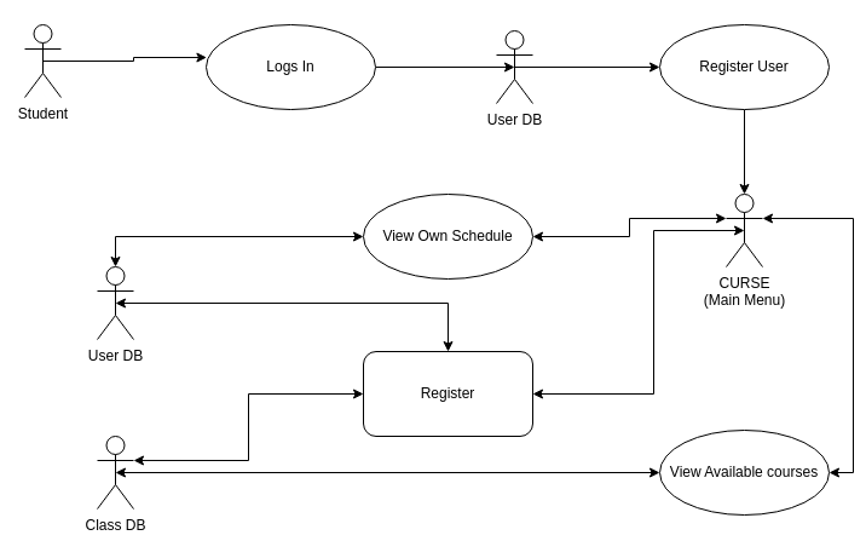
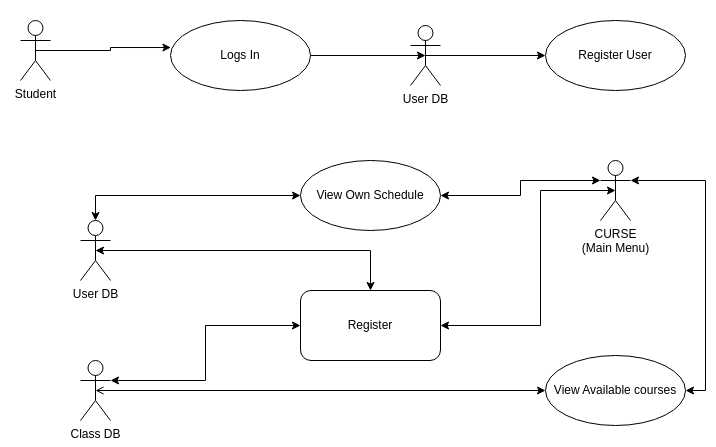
- <mxCell id="8" style="edgeStyle=orthogonalEdgeStyle;rounded=0;orthogonalLoop=1;jettySize=auto;html=1;exitX=0.5;exitY=1;exitDx=0;exitDy=0;entryX=0.5;entryY=0;entryDx=0;entryDy=0;entryPerimeter=0;" edge="1" parent="1" source="9" target="12"><mxGeometry relative="1" as="geometry" /></mxCell>
- <mxCell id="19" style="edgeStyle=orthogonalEdgeStyle;rounded=0;orthogonalLoop=1;jettySize=auto;html=1;exitX=0;exitY=0.5;exitDx=0;exitDy=0;entryX=0.5;entryY=0.5;entryDx=0;entryDy=0;entryPerimeter=0;startArrow=classic;startFill=1;" edge="1" parent="1" source="20" target="21"><mxGeometry relative="1" as="geometry" /></mxCell>
+ <mxCell id="19" style="edgeStyle=orthogonalEdgeStyle;rounded=0;orthogonalLoop=1;jettySize=auto;html=1;exitX=0;exitY=0.5;exitDx=0;exitDy=0;entryX=0.5;entryY=0.5;entryDx=0;entryDy=0;entryPerimeter=0;startArrow=classic;startFill=1;endArrow=open;" edge="1" parent="1" source="20" target="21"><mxGeometry relative="1" as="geometry" /></mxCell>
